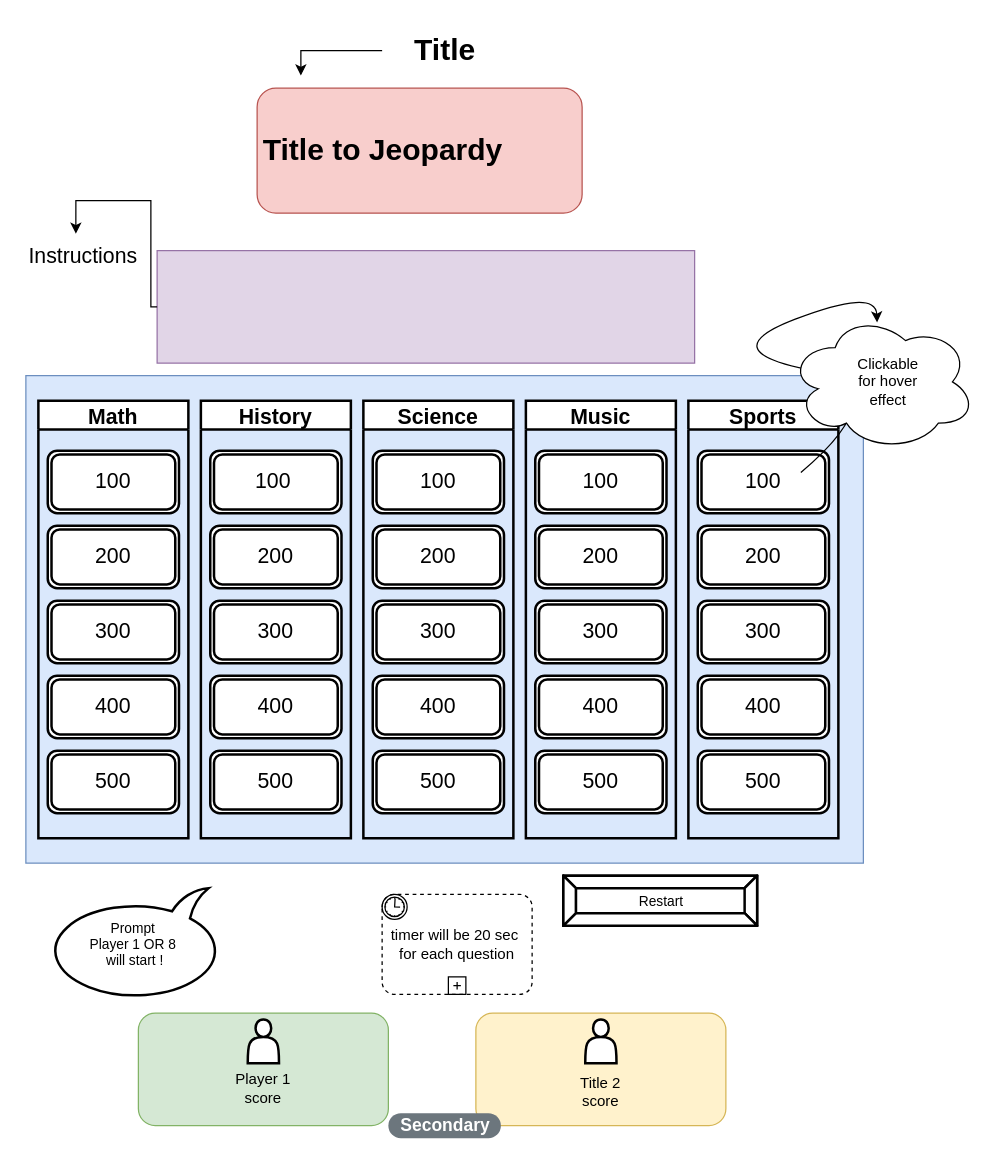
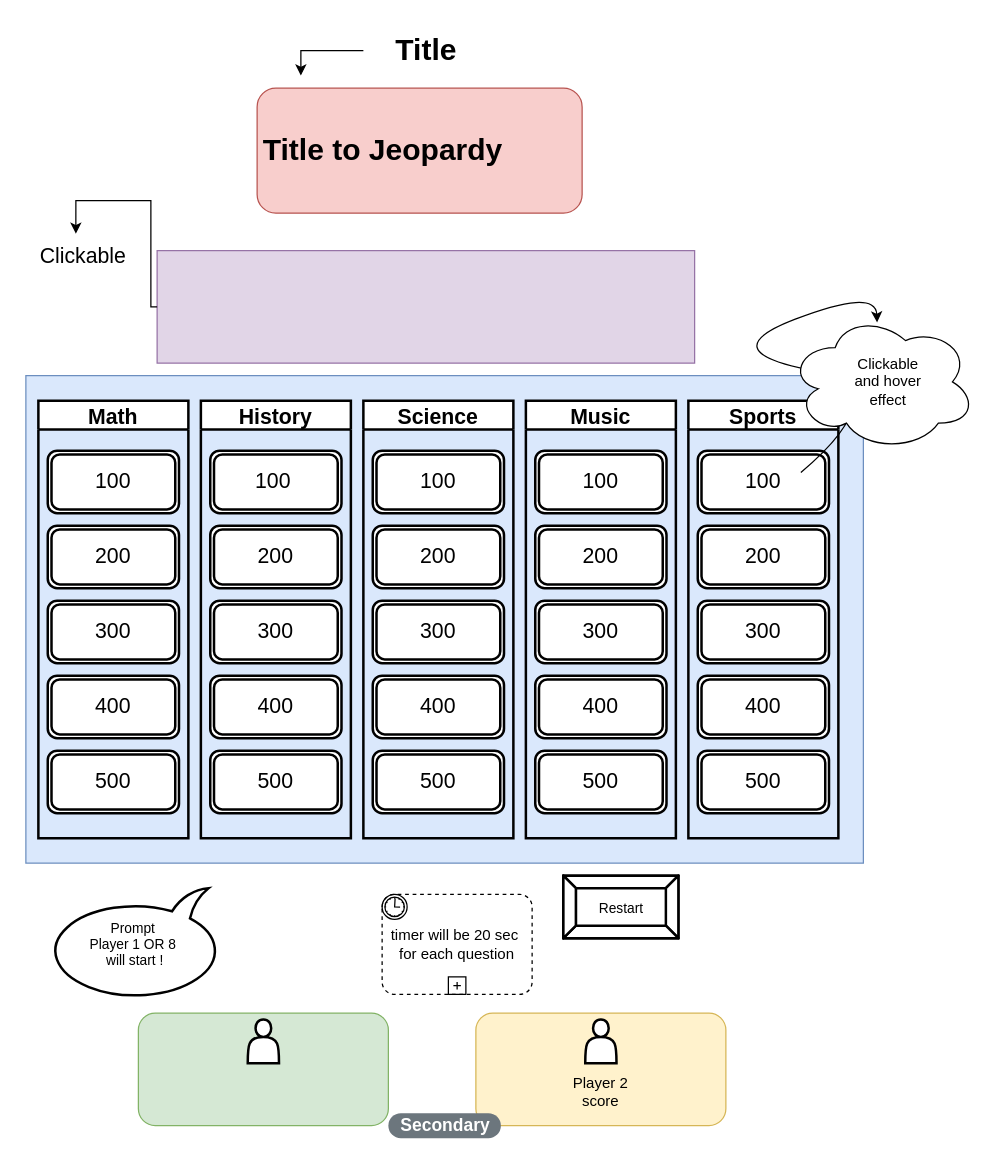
- <mxCell id="63" value="Title" style="text;strokeColor=none;fillColor=none;html=1;fontSize=24;fontStyle=1;verticalAlign=middle;align=center;" parent="1" vertex="1"><mxGeometry x="305" y="20" width="100" height="40" as="geometry" /></mxCell>
+ <mxCell id="63" value="Title" style="text;strokeColor=none;fillColor=none;html=1;fontSize=24;fontStyle=1;verticalAlign=middle;align=center;" parent="1" vertex="1"><mxGeometry x="290" width="100" height="40" as="geometry" y="20" /></mxCell>
- <mxCell id="12" value="&lt;font style=&quot;font-size: 17px&quot;&gt;Instructions&lt;/font&gt;" style="text;html=1;strokeColor=none;fillColor=none;align=center;verticalAlign=middle;whiteSpace=wrap;rounded=0;strokeWidth=2;" parent="1" vertex="1"><mxGeometry x="35.5" y="190" width="60" height="30" as="geometry" /></mxCell>
+ <mxCell id="12" value="&lt;font style=&quot;font-size: 17px&quot;&gt;Clickable&lt;/font&gt;" style="text;html=1;strokeColor=none;fillColor=none;align=center;verticalAlign=middle;whiteSpace=wrap;rounded=0;strokeWidth=2;" parent="1" vertex="1"><mxGeometry x="35.5" y="190" width="60" height="30" as="geometry" /></mxCell>
- <mxCell id="77" value="Clickable for hover effect&lt;br&gt;" style="text;html=1;strokeColor=none;fillColor=none;align=center;verticalAlign=middle;whiteSpace=wrap;rounded=0;" vertex="1" parent="1"><mxGeometry x="680" y="290" width="60" height="30" as="geometry" /></mxCell>
+ <mxCell id="77" value="Clickable and hover effect&lt;br&gt;" style="text;html=1;strokeColor=none;fillColor=none;align=center;verticalAlign=middle;whiteSpace=wrap;rounded=0;" vertex="1" parent="1"><mxGeometry x="680" y="290" width="60" height="30" as="geometry" /></mxCell>
- <mxCell id="73" value="&lt;font style=&quot;font-size: 11px&quot;&gt;Restart&lt;/font&gt;" style="labelPosition=center;verticalLabelPosition=middle;align=center;html=1;shape=mxgraph.basic.button;dx=10;fontSize=17;strokeWidth=2;" parent="1" vertex="1"><mxGeometry x="450" y="700" width="155" height="40" as="geometry" /></mxCell>
+ <mxCell id="73" value="&lt;font style=&quot;font-size: 11px&quot;&gt;Restart&lt;/font&gt;" style="labelPosition=center;verticalLabelPosition=middle;align=center;html=1;shape=mxgraph.basic.button;dx=10;fontSize=17;strokeWidth=2;" parent="1" vertex="1"><mxGeometry x="450" y="700" width="92" height="50" as="geometry" /></mxCell>
- <mxCell id="7" value="Player 1 score" style="text;html=1;strokeColor=none;fillColor=none;align=center;verticalAlign=middle;whiteSpace=wrap;rounded=0;" parent="1" vertex="1"><mxGeometry x="180" y="860" width="60" height="20" as="geometry" /></mxCell>
- <mxCell id="10" value="Title 2 score" style="text;html=1;strokeColor=none;fillColor=none;align=center;verticalAlign=middle;whiteSpace=wrap;rounded=0;" parent="1" vertex="1"><mxGeometry x="450" y="860" width="60" height="25" as="geometry" /></mxCell>
+ <mxCell id="10" value="Player 2 score" style="text;html=1;strokeColor=none;fillColor=none;align=center;verticalAlign=middle;whiteSpace=wrap;rounded=0;" parent="1" vertex="1"><mxGeometry x="450" y="860" width="60" height="25" as="geometry" /></mxCell>
